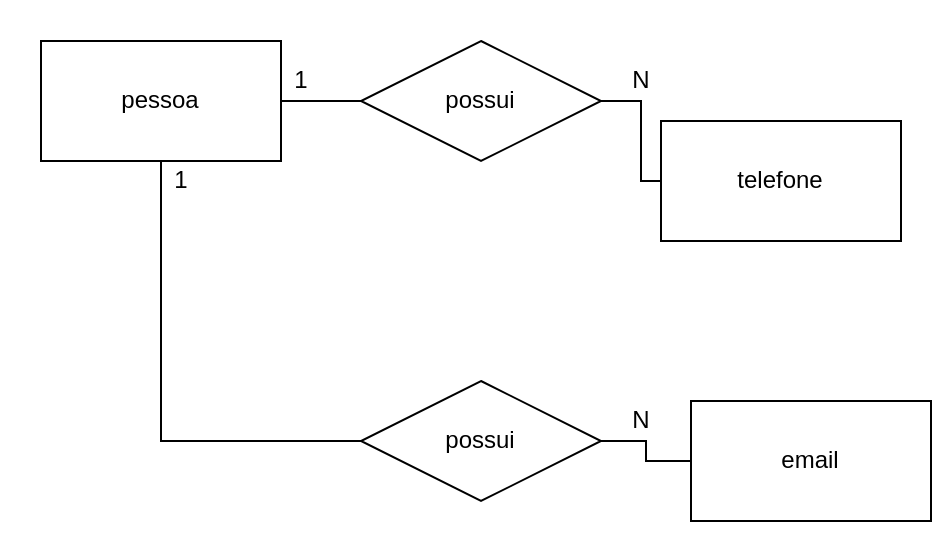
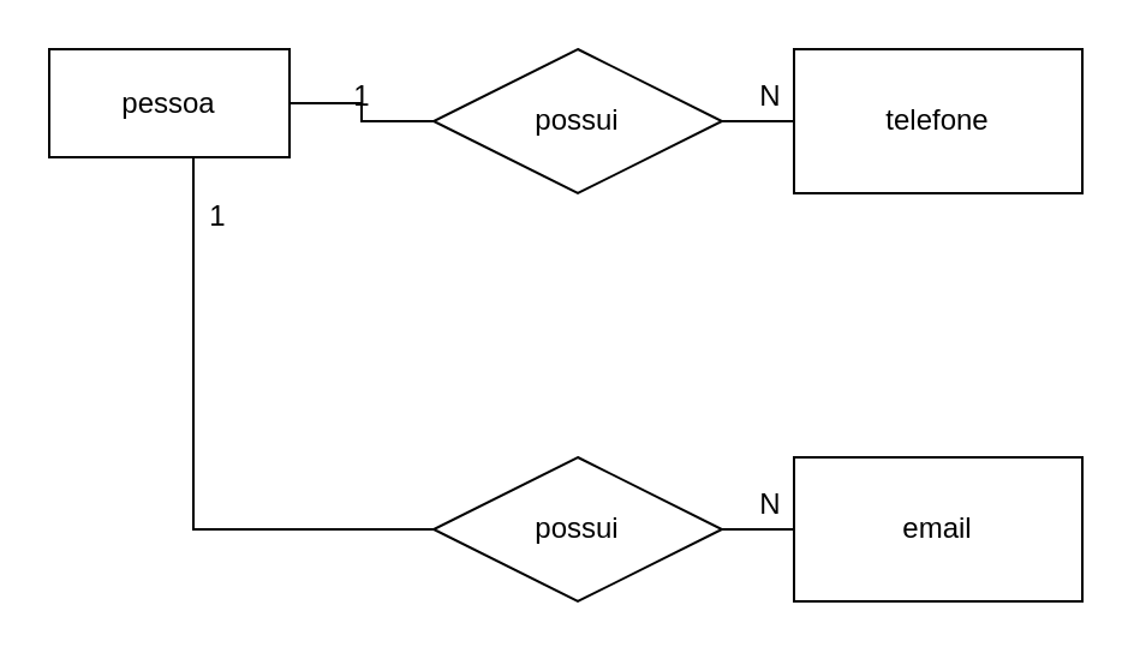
- <mxCell id="4" value="pessoa" style="rounded=0;whiteSpace=wrap;html=1;" parent="1" vertex="1"><mxGeometry x="20" y="20" width="120" height="60" as="geometry" /></mxCell>
+ <mxCell id="4" value="pessoa" style="rounded=0;whiteSpace=wrap;html=1;" parent="1" vertex="1"><mxGeometry x="20" y="20" width="100" height="45" as="geometry" /></mxCell>
- <mxCell id="5" value="telefone" style="rounded=0;whiteSpace=wrap;html=1;" parent="1" vertex="1"><mxGeometry x="330" y="60" width="120" height="60" as="geometry" /></mxCell>
+ <mxCell id="5" value="telefone" style="rounded=0;whiteSpace=wrap;html=1;" parent="1" vertex="1"><mxGeometry x="330" y="20" width="120" height="60" as="geometry" /></mxCell>
- <mxCell id="8" value="email" style="rounded=0;whiteSpace=wrap;html=1;" parent="1" vertex="1"><mxGeometry x="345" y="200" width="120" height="60" as="geometry" /></mxCell>
+ <mxCell id="8" value="email" style="rounded=0;whiteSpace=wrap;html=1;" parent="1" vertex="1"><mxGeometry x="330" y="190" width="120" height="60" as="geometry" /></mxCell>
